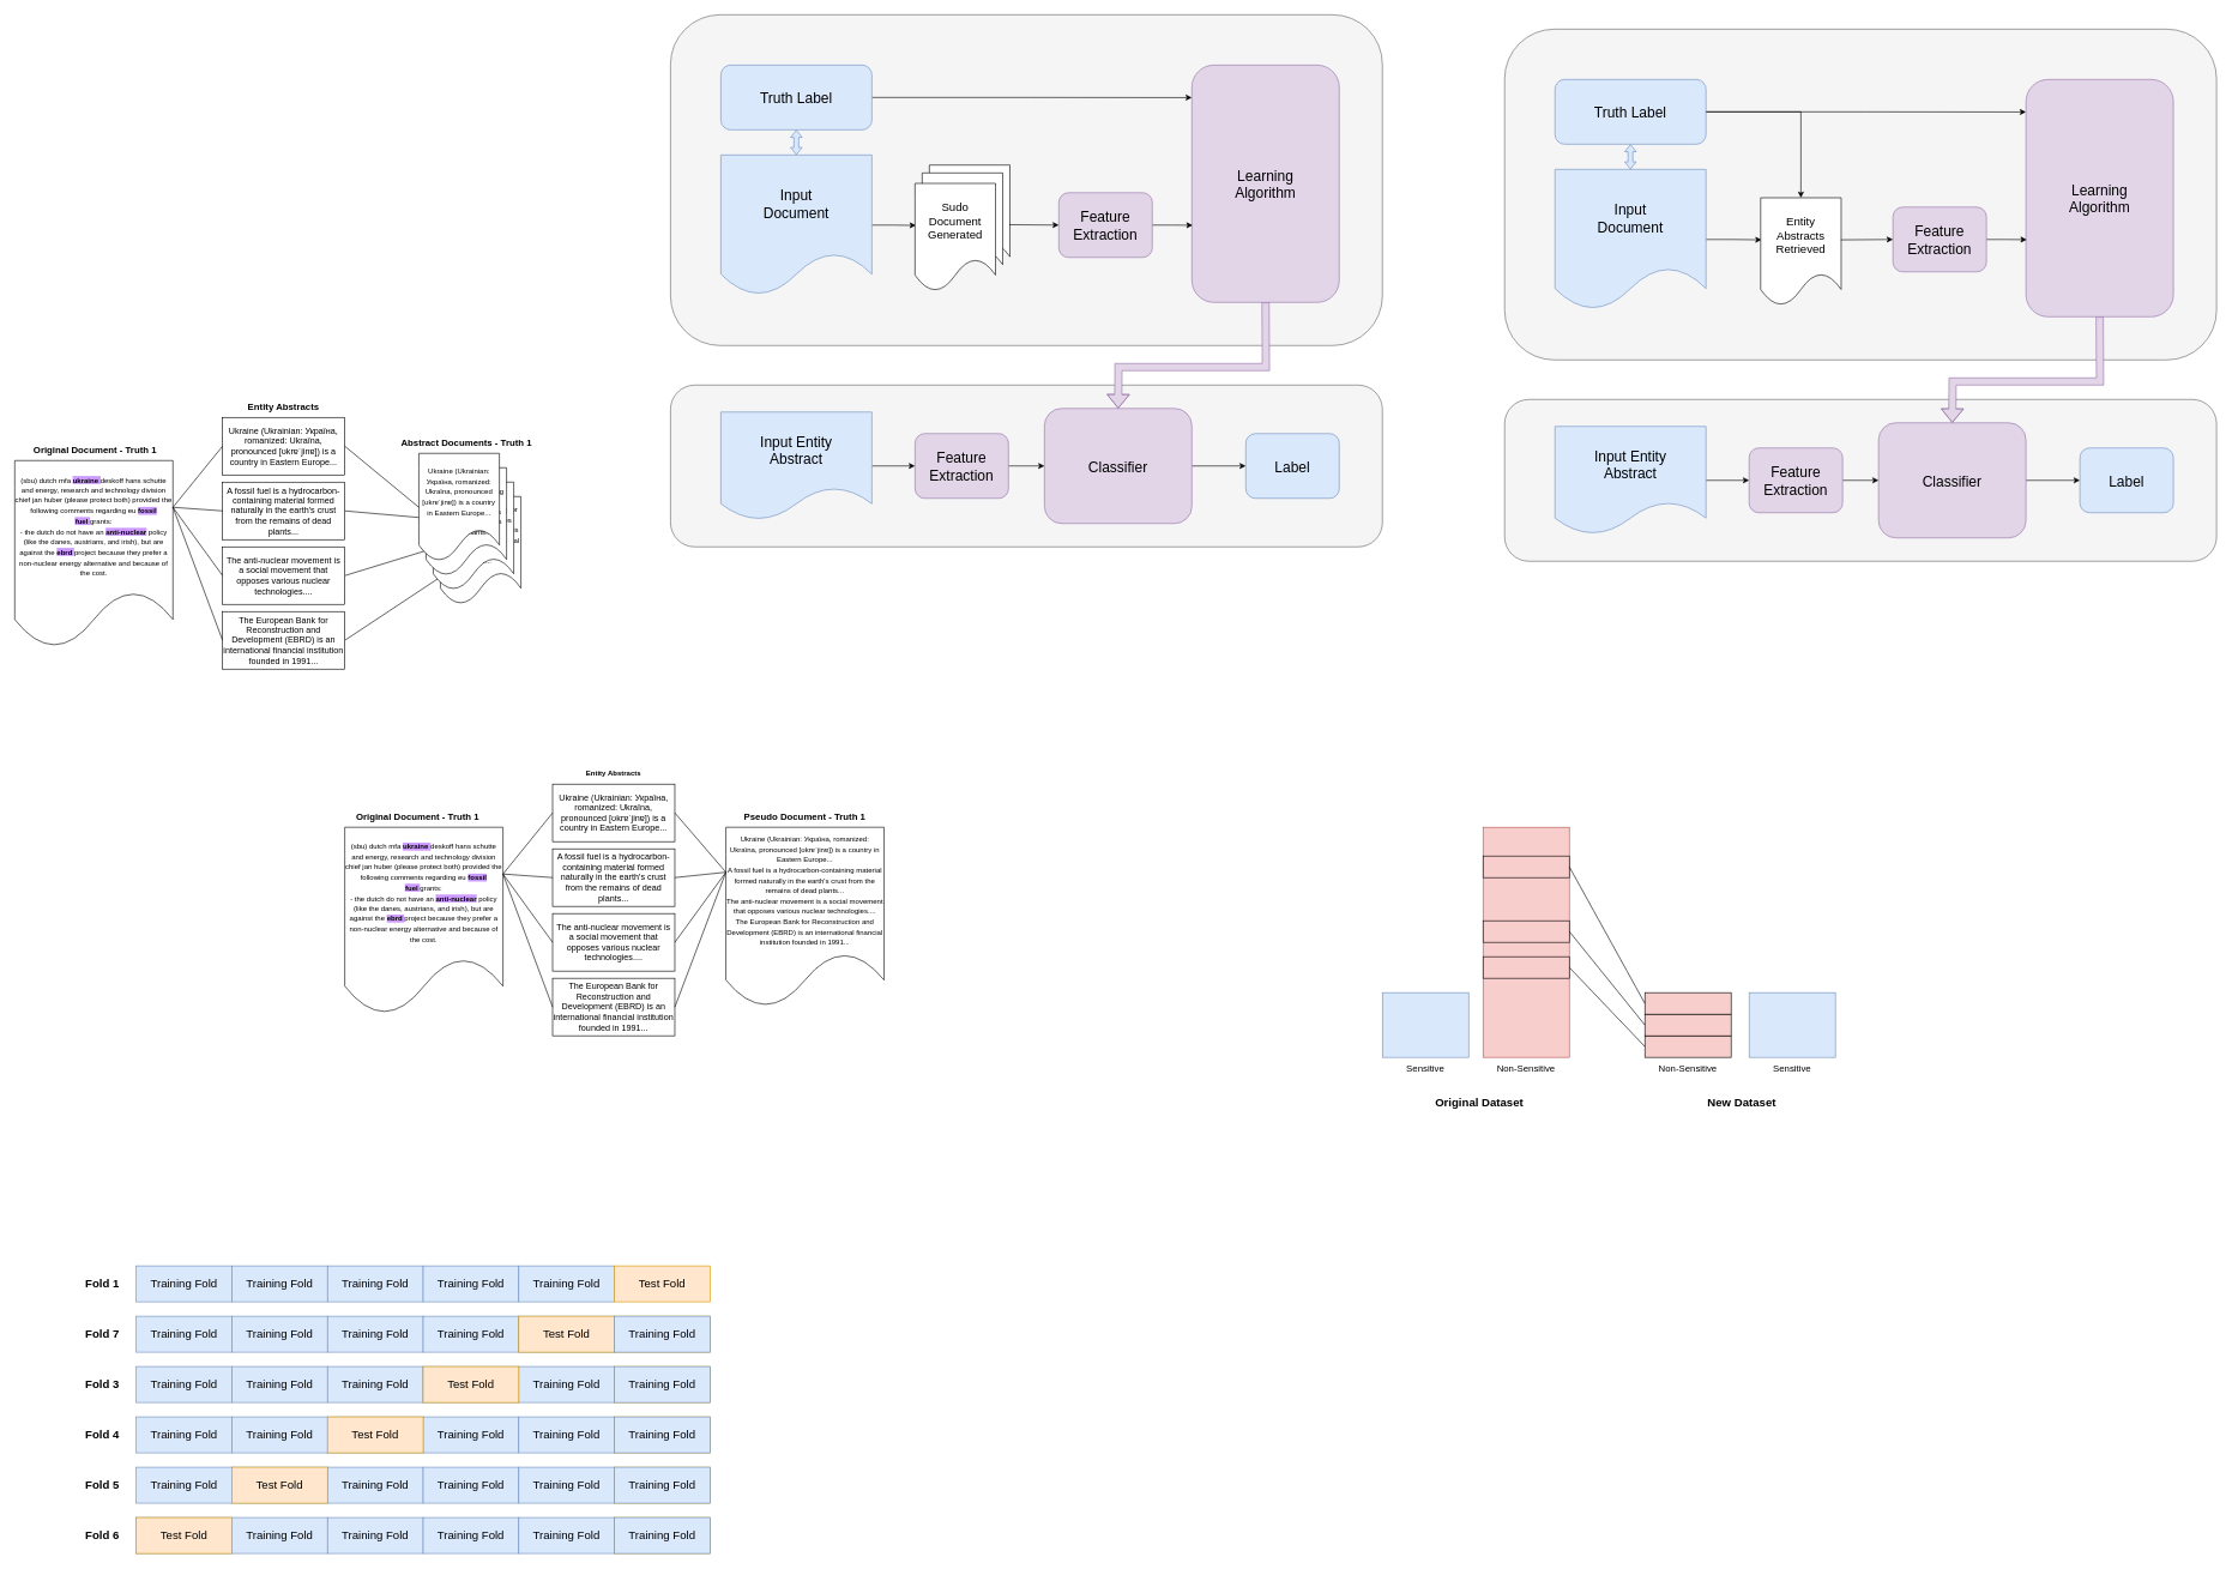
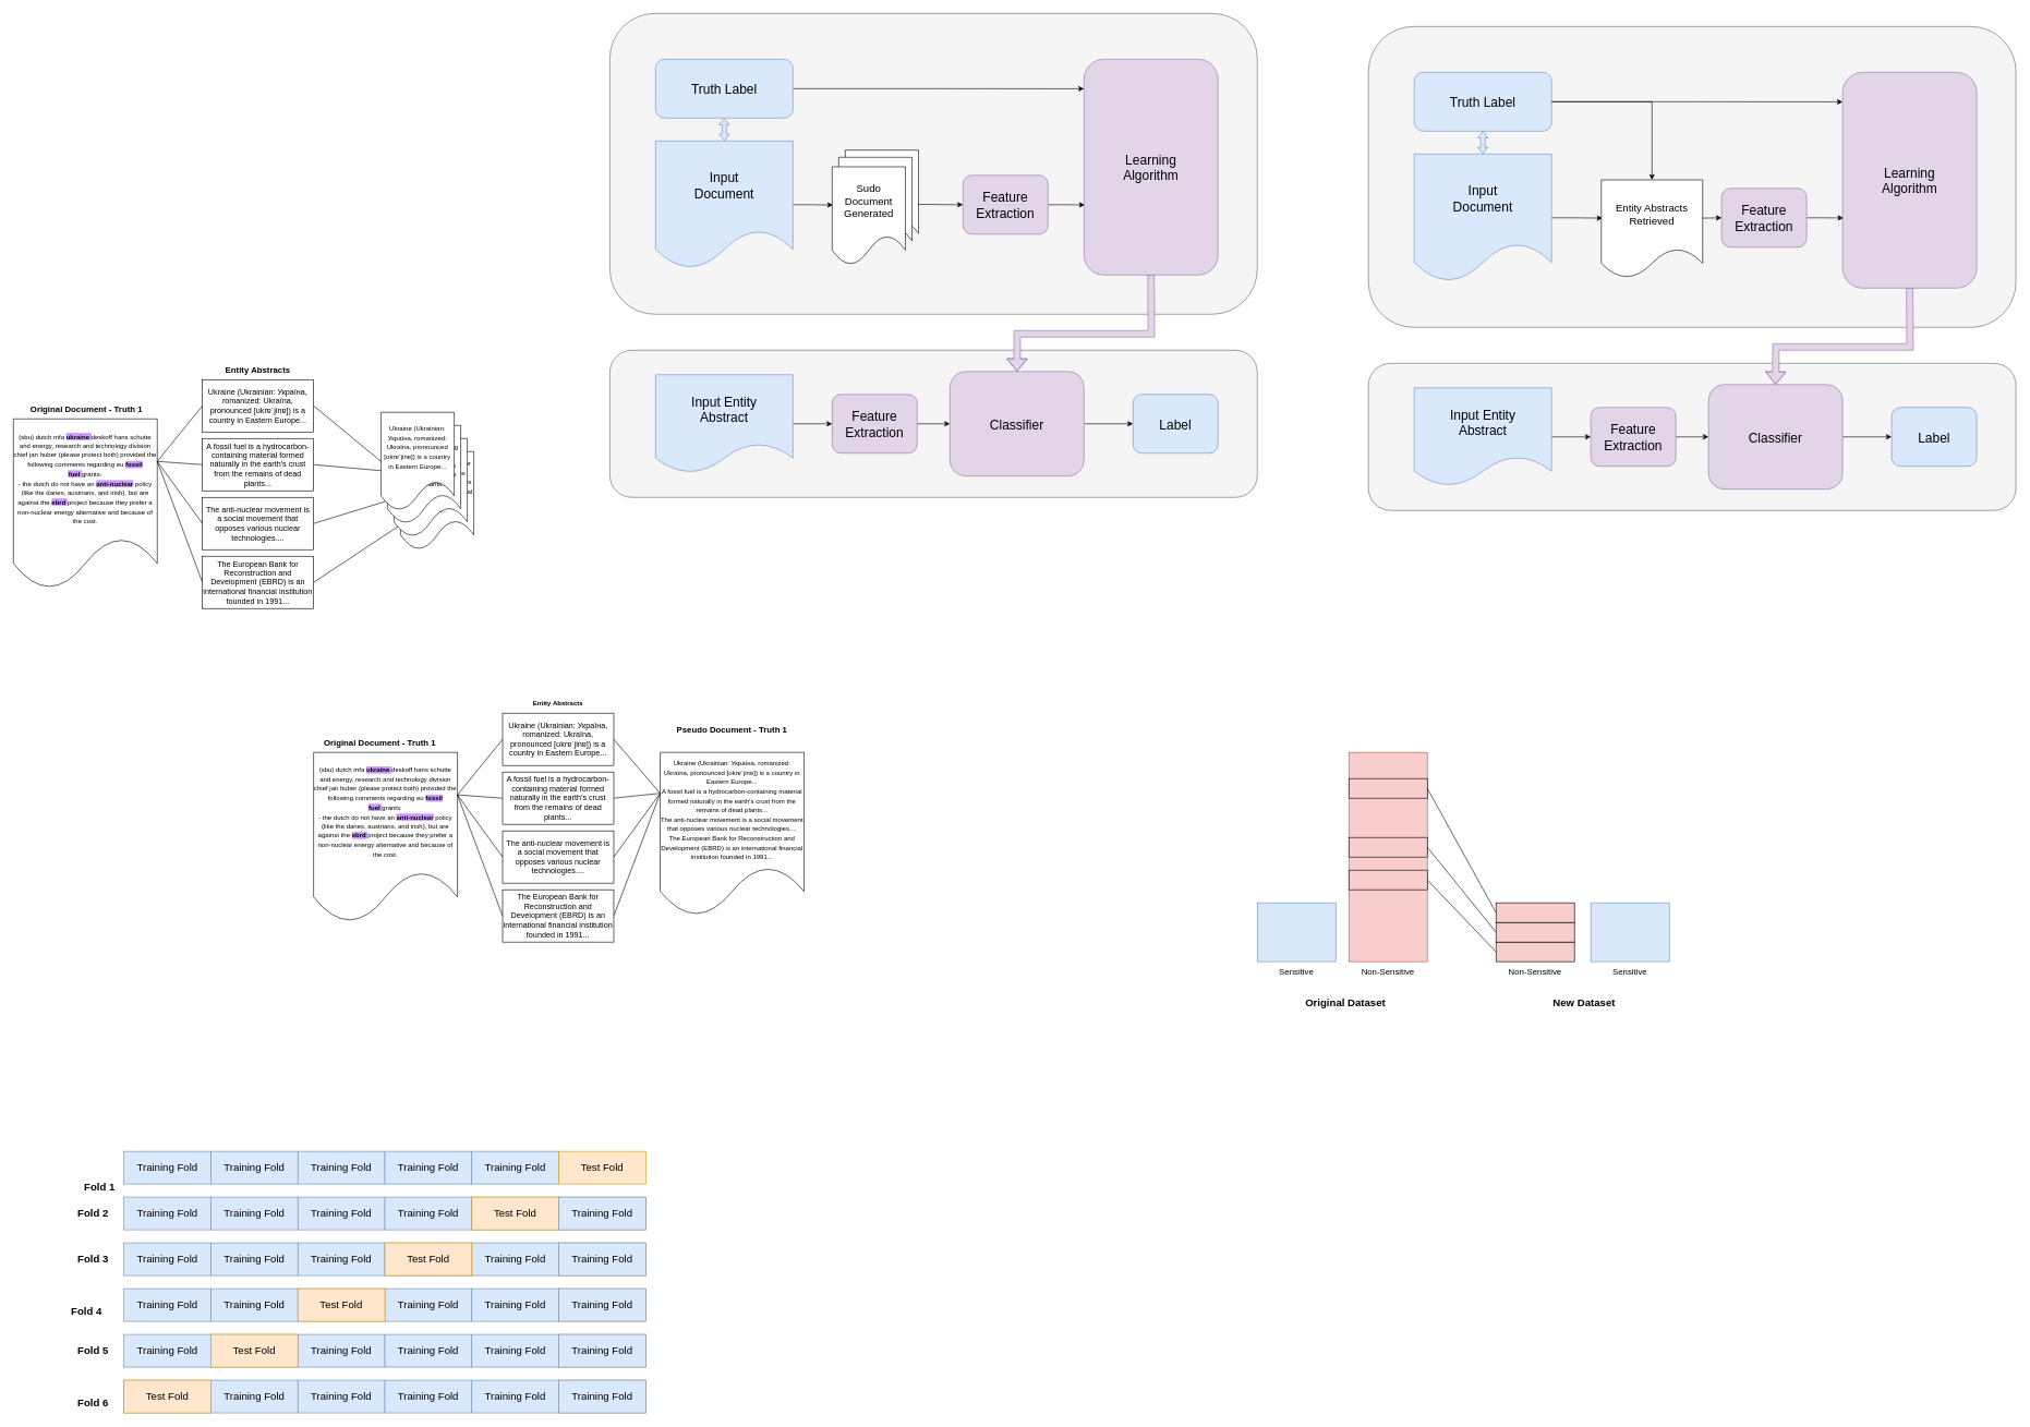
- <mxCell id="79" value="&lt;font style=&quot;&quot;&gt;&lt;font style=&quot;font-size: 16px;&quot;&gt;Entity Abstracts Retrieved&lt;/font&gt;&lt;br&gt;&lt;/font&gt;" style="shape=document;whiteSpace=wrap;html=1;boundedLbl=1;" parent="1" vertex="1"><mxGeometry x="2448" y="274.5" width="112" height="150" as="geometry" /></mxCell>
+ <mxCell id="79" value="&lt;font style=&quot;&quot;&gt;&lt;font style=&quot;font-size: 16px;&quot;&gt;Entity Abstracts Retrieved&lt;/font&gt;&lt;br&gt;&lt;/font&gt;" style="shape=document;whiteSpace=wrap;html=1;boundedLbl=1;" parent="1" vertex="1"><mxGeometry x="2448" y="274.5" width="155" height="150" as="geometry" /></mxCell>
- <mxCell id="37" value="&lt;b&gt;&lt;font style=&quot;font-size: 13px;&quot;&gt;Abstract Documents - Truth 1&lt;/font&gt;&lt;/b&gt;" style="text;html=1;strokeColor=none;fillColor=none;align=center;verticalAlign=middle;whiteSpace=wrap;rounded=0;fontSize=10;fontFamily=Helvetica;" parent="1" vertex="1"><mxGeometry x="553.5" y="600" width="189" height="30" as="geometry" /></mxCell>
- <mxCell id="23" value="&lt;b&gt;&lt;font style=&quot;font-size: 13px;&quot;&gt;Pseudo Document - Truth 1&lt;/font&gt;&lt;/b&gt;" style="text;html=1;strokeColor=none;fillColor=none;align=center;verticalAlign=middle;whiteSpace=wrap;rounded=0;fontSize=10;fontFamily=Helvetica;" parent="1" vertex="1"><mxGeometry x="1030" y="1120" width="178" height="30" as="geometry" /></mxCell>
+ <mxCell id="23" value="&lt;b&gt;&lt;font style=&quot;font-size: 13px;&quot;&gt;Pseudo Document - Truth 1&lt;/font&gt;&lt;/b&gt;" style="text;html=1;strokeColor=none;fillColor=none;align=center;verticalAlign=middle;whiteSpace=wrap;rounded=0;fontSize=10;fontFamily=Helvetica;" parent="1" vertex="1"><mxGeometry x="1030" y="1100" width="178" height="30" as="geometry" /></mxCell>
- <mxCell id="106" value="Fold 1" style="text;html=1;strokeColor=none;fillColor=none;align=center;verticalAlign=middle;whiteSpace=wrap;rounded=0;fontSize=16;fontStyle=1" vertex="1" parent="1"><mxGeometry x="112" y="1770" width="60" height="30" as="geometry" /></mxCell>
+ <mxCell id="106" value="Fold 1" style="text;html=1;strokeColor=none;fillColor=none;align=center;verticalAlign=middle;whiteSpace=wrap;rounded=0;fontSize=16;fontStyle=1" vertex="1" parent="1"><mxGeometry x="122" y="1800" width="60" height="30" as="geometry" /></mxCell>
- <mxCell id="113" value="Fold 7" style="text;html=1;strokeColor=none;fillColor=none;align=center;verticalAlign=middle;whiteSpace=wrap;rounded=0;fontSize=16;fontStyle=1" vertex="1" parent="1"><mxGeometry x="112" y="1840" width="60" height="30" as="geometry" /></mxCell>
+ <mxCell id="113" value="Fold 2" style="text;html=1;strokeColor=none;fillColor=none;align=center;verticalAlign=middle;whiteSpace=wrap;rounded=0;fontSize=16;fontStyle=1" vertex="1" parent="1"><mxGeometry x="112" y="1840" width="60" height="30" as="geometry" /></mxCell>
- <mxCell id="127" value="Fold 4" style="text;html=1;strokeColor=none;fillColor=none;align=center;verticalAlign=middle;whiteSpace=wrap;rounded=0;fontSize=16;fontStyle=1" vertex="1" parent="1"><mxGeometry x="112" y="1980" width="60" height="30" as="geometry" /></mxCell>
+ <mxCell id="127" value="Fold 4" style="text;html=1;strokeColor=none;fillColor=none;align=center;verticalAlign=middle;whiteSpace=wrap;rounded=0;fontSize=16;fontStyle=1" vertex="1" parent="1"><mxGeometry x="102" y="1990" width="60" height="30" as="geometry" /></mxCell>
- <mxCell id="141" value="Fold 6" style="text;html=1;strokeColor=none;fillColor=none;align=center;verticalAlign=middle;whiteSpace=wrap;rounded=0;fontSize=16;fontStyle=1" vertex="1" parent="1"><mxGeometry x="112" y="2120" width="60" height="30" as="geometry" /></mxCell>
+ <mxCell id="141" value="Fold 6" style="text;html=1;strokeColor=none;fillColor=none;align=center;verticalAlign=middle;whiteSpace=wrap;rounded=0;fontSize=16;fontStyle=1" vertex="1" parent="1"><mxGeometry x="112" y="2130" width="60" height="30" as="geometry" /></mxCell>
